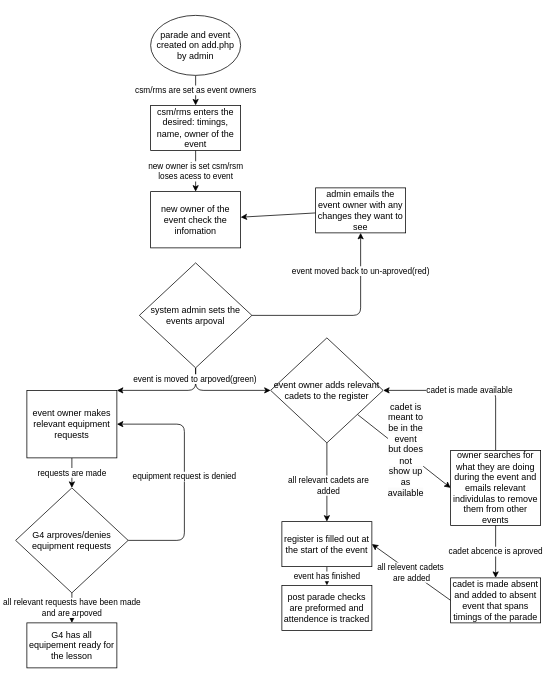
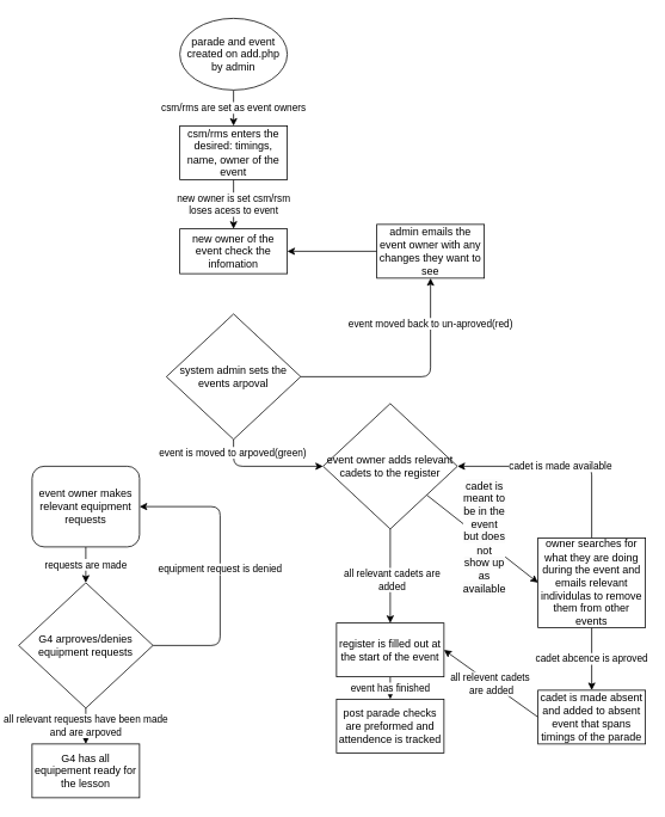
- <mxCell id="6" value="new owner of the event check the infomation" style="rounded=0;whiteSpace=wrap;html=1;" parent="1" vertex="1"><mxGeometry x="200" y="255" width="120" height="75" as="geometry" /></mxCell>
+ <mxCell id="6" value="new owner of the event check the infomation" style="rounded=0;whiteSpace=wrap;html=1;" parent="1" vertex="1"><mxGeometry x="200" y="255" width="120" height="50" as="geometry" /></mxCell>
- <mxCell id="9" style="edgeStyle=none;html=1;entryX=1;entryY=0;entryDx=0;entryDy=0;exitX=0.5;exitY=1;exitDx=0;exitDy=0;" parent="1" source="12" target="16" edge="1"><mxGeometry relative="1" as="geometry"><Array as="points"><mxPoint x="260" y="520" /></Array></mxGeometry></mxCell>
- <mxCell id="16" value="event owner makes relevant equipment requests" style="rounded=0;whiteSpace=wrap;html=1;" parent="1" vertex="1"><mxGeometry x="35" y="520" width="120" height="90" as="geometry" /></mxCell>
+ <mxCell id="16" value="event owner makes relevant equipment requests" style="whiteSpace=wrap;html=1;rounded=1;" parent="1" vertex="1"><mxGeometry x="35" y="520" width="120" height="90" as="geometry" /></mxCell>
